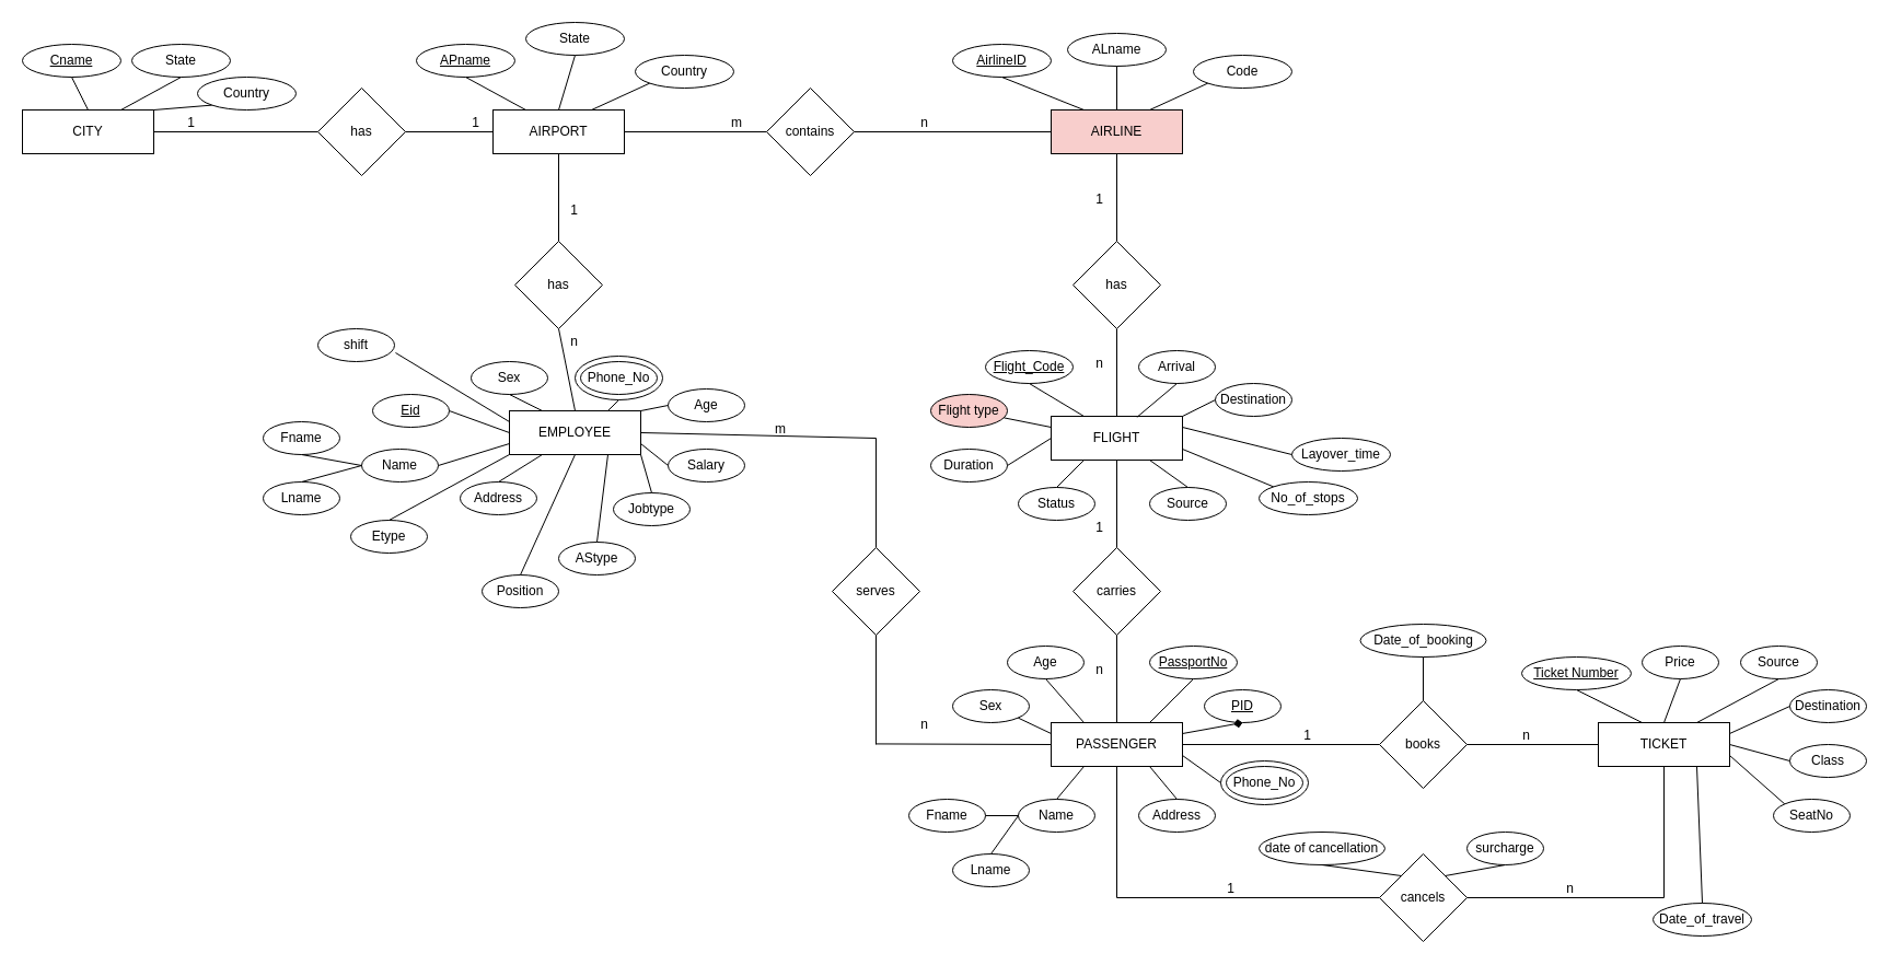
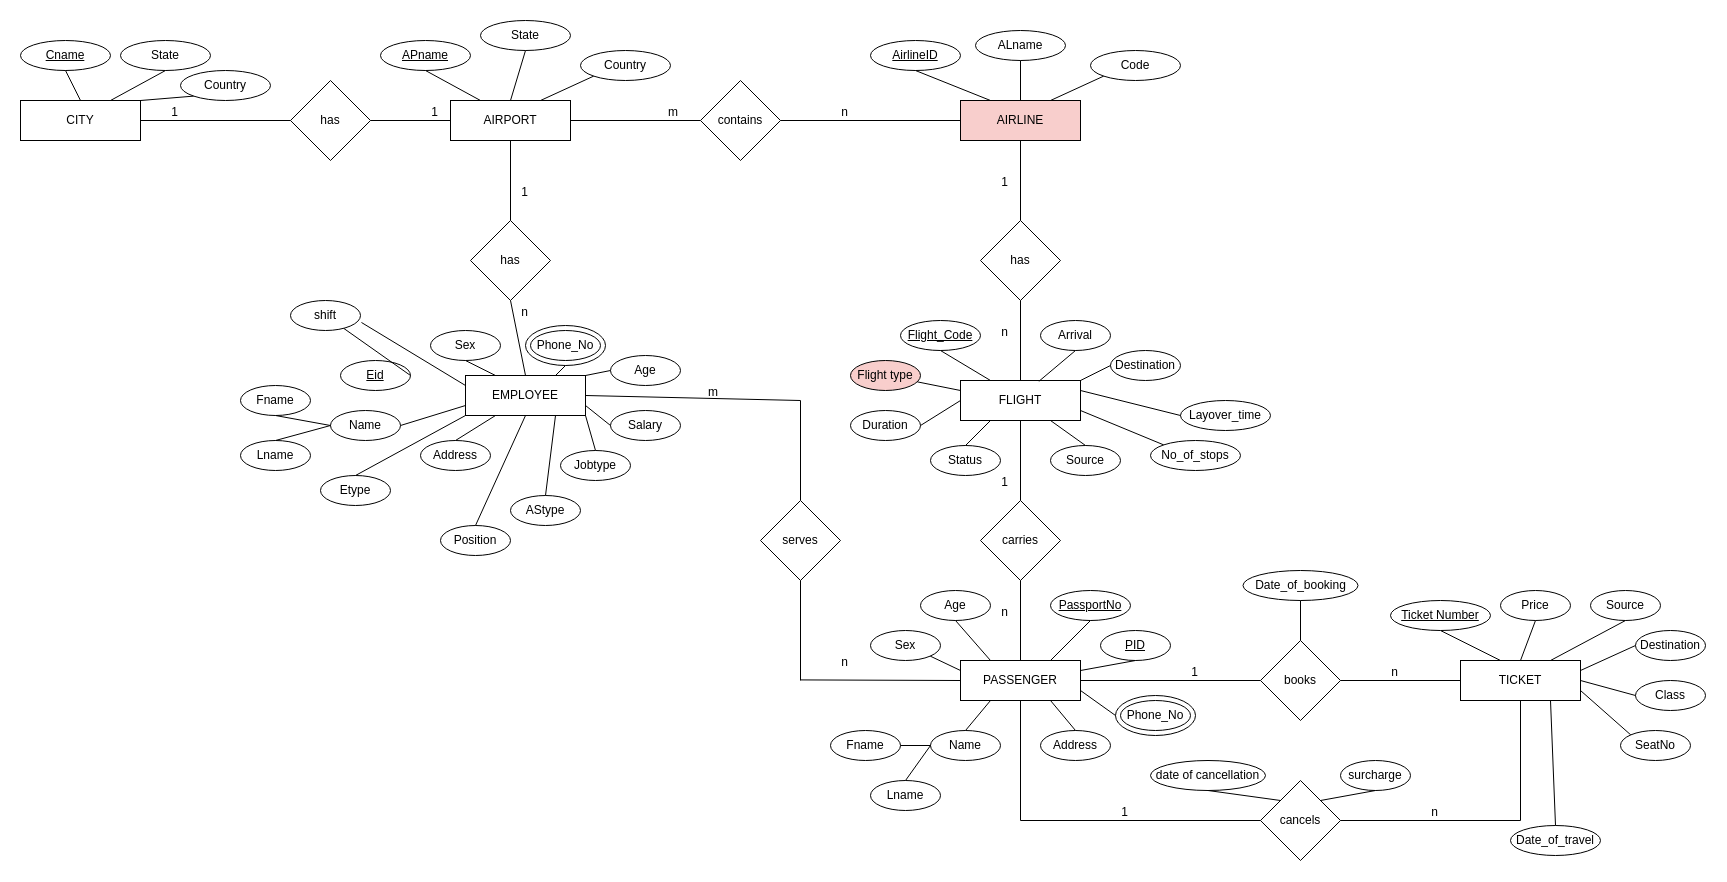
- <mxCell id="48" value="" style="endArrow=none;html=1;rounded=0;entryX=0;entryY=0.5;entryDx=0;entryDy=0;exitX=1;exitY=0.5;exitDx=0;exitDy=0;" parent="1" source="40" target="31" edge="1"><mxGeometry width="50" height="50" relative="1" as="geometry"><mxPoint x="380" y="450" as="sourcePoint" /><mxPoint x="430" y="400" as="targetPoint" /></mxGeometry></mxCell>
+ <mxCell id="48" value="" style="endArrow=none;html=1;rounded=0;exitX=1;exitY=0.5;exitDx=0;exitDy=0;" parent="1" source="40" target="54" edge="1"><mxGeometry width="50" height="50" relative="1" as="geometry"><mxPoint x="380" y="450" as="sourcePoint" /><mxPoint x="430" y="400" as="targetPoint" /></mxGeometry></mxCell>
- <mxCell id="94" value="" style="endArrow=diamond;html=1;rounded=0;entryX=0.5;entryY=1;entryDx=0;entryDy=0;exitX=1;exitY=0.25;exitDx=0;exitDy=0;" parent="1" source="81" target="86" edge="1"><mxGeometry width="50" height="50" relative="1" as="geometry"><mxPoint x="1050" y="690" as="sourcePoint" /><mxPoint x="1100" y="640" as="targetPoint" /></mxGeometry></mxCell>
+ <mxCell id="94" value="" style="endArrow=none;html=1;rounded=0;entryX=0.5;entryY=1;entryDx=0;entryDy=0;exitX=1;exitY=0.25;exitDx=0;exitDy=0;" parent="1" source="81" target="86" edge="1"><mxGeometry width="50" height="50" relative="1" as="geometry"><mxPoint x="1050" y="690" as="sourcePoint" /><mxPoint x="1100" y="640" as="targetPoint" /></mxGeometry></mxCell>
